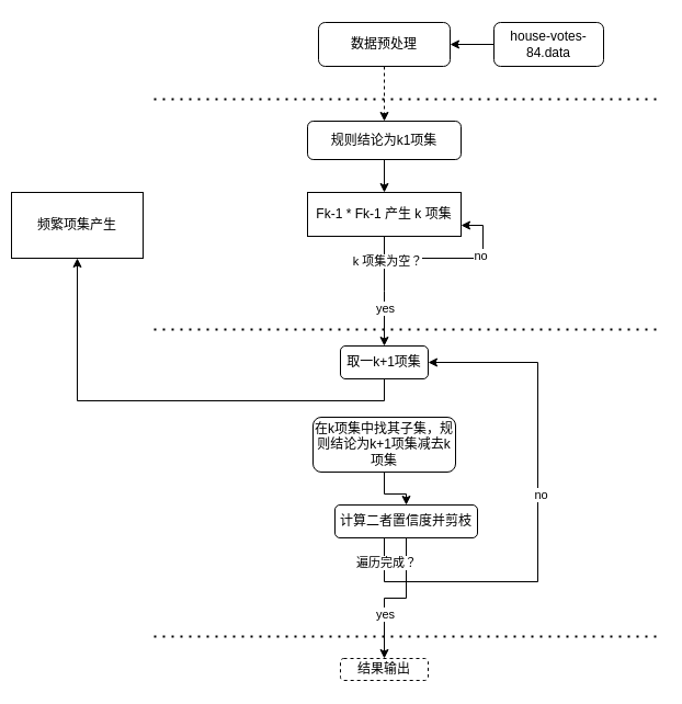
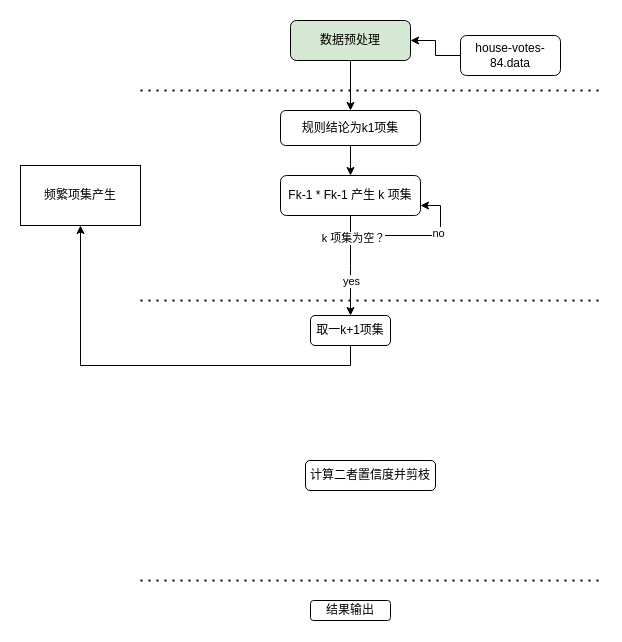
- <mxCell id="3" value="数据预处理" style="rounded=1;whiteSpace=wrap;html=1;fontSize=12;glass=0;strokeWidth=1;shadow=0;" parent="1" vertex="1"><mxGeometry x="290" y="20" width="120" height="40" as="geometry" /></mxCell>
+ <mxCell id="3" value="数据预处理" style="rounded=1;whiteSpace=wrap;html=1;fontSize=12;glass=0;strokeWidth=1;shadow=0;fillColor=#d5e8d4;" parent="1" vertex="1"><mxGeometry x="290" y="20" width="120" height="40" as="geometry" /></mxCell>
- <mxCell id="5" value="house-votes-84.data" style="rounded=1;whiteSpace=wrap;html=1;" vertex="1" parent="1"><mxGeometry x="450" y="20" width="100" height="40" as="geometry" /></mxCell>
+ <mxCell id="5" value="house-votes-84.data" style="rounded=1;whiteSpace=wrap;html=1;" vertex="1" parent="1"><mxGeometry x="460" y="35" width="100" height="40" as="geometry" /></mxCell>
- <mxCell id="2" style="edgeStyle=orthogonalEdgeStyle;rounded=0;orthogonalLoop=1;jettySize=auto;html=1;exitX=0.5;exitY=1;exitDx=0;exitDy=0;entryX=0.5;entryY=0;entryDx=0;entryDy=0;dashed=1;" edge="1" parent="1" source="3" target="7"><mxGeometry relative="1" as="geometry"><mxPoint x="340" y="70" as="targetPoint" /></mxGeometry></mxCell>
+ <mxCell id="2" style="edgeStyle=orthogonalEdgeStyle;rounded=0;orthogonalLoop=1;jettySize=auto;html=1;exitX=0.5;exitY=1;exitDx=0;exitDy=0;entryX=0.5;entryY=0;entryDx=0;entryDy=0;" edge="1" parent="1" source="3" target="7"><mxGeometry relative="1" as="geometry"><mxPoint x="340" y="70" as="targetPoint" /></mxGeometry></mxCell>
- <mxCell id="10" value="Fk-1 * Fk-1 产生 k 项集" style="whiteSpace=wrap;html=1;rounded=0;" vertex="1" parent="1"><mxGeometry x="280" y="175" width="140" height="40" as="geometry" /></mxCell>
+ <mxCell id="10" value="Fk-1 * Fk-1 产生 k 项集" style="rounded=1;whiteSpace=wrap;html=1;" vertex="1" parent="1"><mxGeometry x="280" y="175" width="140" height="40" as="geometry" /></mxCell>
- <mxCell id="16" value="频繁项集产生" style="rounded=0;whiteSpace=wrap;html=1;" vertex="1" parent="1"><mxGeometry x="10" y="175" width="120" height="60" as="geometry" /></mxCell>
+ <mxCell id="16" value="频繁项集产生" style="rounded=0;whiteSpace=wrap;html=1;" vertex="1" parent="1"><mxGeometry x="20" y="165" width="120" height="60" as="geometry" /></mxCell>
- <mxCell id="20" value="在k项集中找其子集，规则结论为k+1项集减去k项集" style="rounded=1;whiteSpace=wrap;html=1;" vertex="1" parent="1"><mxGeometry x="285" y="380" width="130" height="50" as="geometry" /></mxCell>
- <mxCell id="19" style="edgeStyle=orthogonalEdgeStyle;rounded=0;orthogonalLoop=1;jettySize=auto;html=1;exitX=0.5;exitY=1;exitDx=0;exitDy=0;" edge="1" parent="1" source="20" target="26"><mxGeometry relative="1" as="geometry"><mxPoint x="350" y="470" as="targetPoint" /></mxGeometry></mxCell>
- <mxCell id="23" style="edgeStyle=orthogonalEdgeStyle;rounded=0;orthogonalLoop=1;jettySize=auto;html=1;exitX=0.5;exitY=1;exitDx=0;exitDy=0;entryX=1;entryY=0.5;entryDx=0;entryDy=0;" edge="1" parent="1" source="26" target="15"><mxGeometry relative="1" as="geometry"><Array as="points"><mxPoint x="350" y="530" /><mxPoint x="490" y="530" /><mxPoint x="490" y="330" /></Array></mxGeometry></mxCell>
- <mxCell id="24" value="no" style="edgeLabel;html=1;align=center;verticalAlign=middle;resizable=0;points=[];" vertex="1" connectable="0" parent="23"><mxGeometry x="0.121" y="-2" relative="1" as="geometry"><mxPoint as="offset" /></mxGeometry></mxCell>
- <mxCell id="25" value="遍历完成？" style="edgeLabel;html=1;align=center;verticalAlign=middle;resizable=0;points=[];" vertex="1" connectable="0" parent="23"><mxGeometry x="-0.842" y="1" relative="1" as="geometry"><mxPoint y="2" as="offset" /></mxGeometry></mxCell>
- <mxCell id="21" style="edgeStyle=orthogonalEdgeStyle;rounded=0;orthogonalLoop=1;jettySize=auto;html=1;exitX=0.5;exitY=1;exitDx=0;exitDy=0;" edge="1" parent="1" source="26" target="27"><mxGeometry relative="1" as="geometry"><mxPoint x="350" y="570" as="targetPoint" /></mxGeometry></mxCell>
- <mxCell id="22" value="yes" style="edgeLabel;html=1;align=center;verticalAlign=middle;resizable=0;points=[];" vertex="1" connectable="0" parent="21"><mxGeometry x="0.26" y="3" relative="1" as="geometry"><mxPoint x="-3" y="7" as="offset" /></mxGeometry></mxCell>
- <mxCell id="27" value="结果输出" style="rounded=1;whiteSpace=wrap;html=1;dashed=1;" vertex="1" parent="1"><mxGeometry x="310" y="600" width="80" height="20" as="geometry" /></mxCell>
+ <mxCell id="27" value="结果输出" style="rounded=1;whiteSpace=wrap;html=1;" vertex="1" parent="1"><mxGeometry x="310" y="600" width="80" height="20" as="geometry" /></mxCell>
